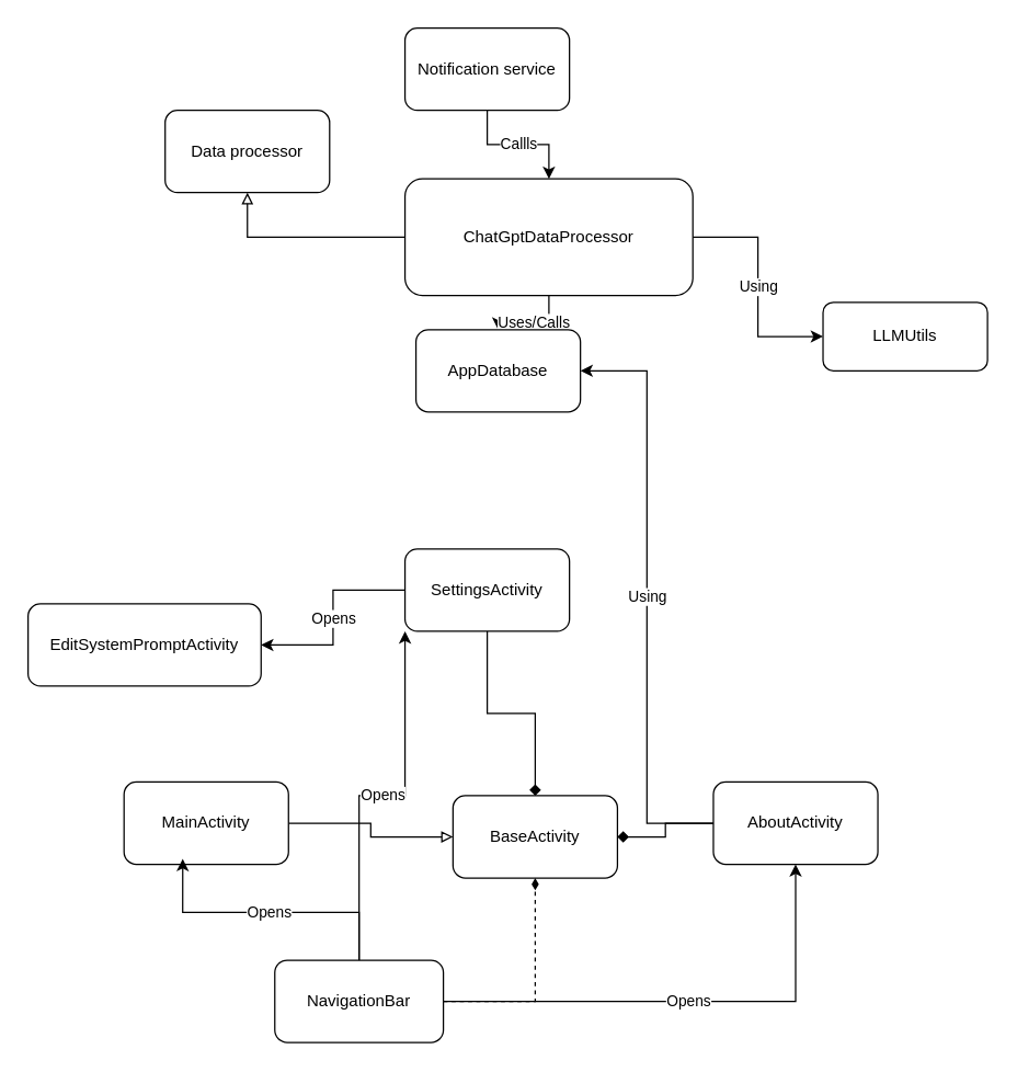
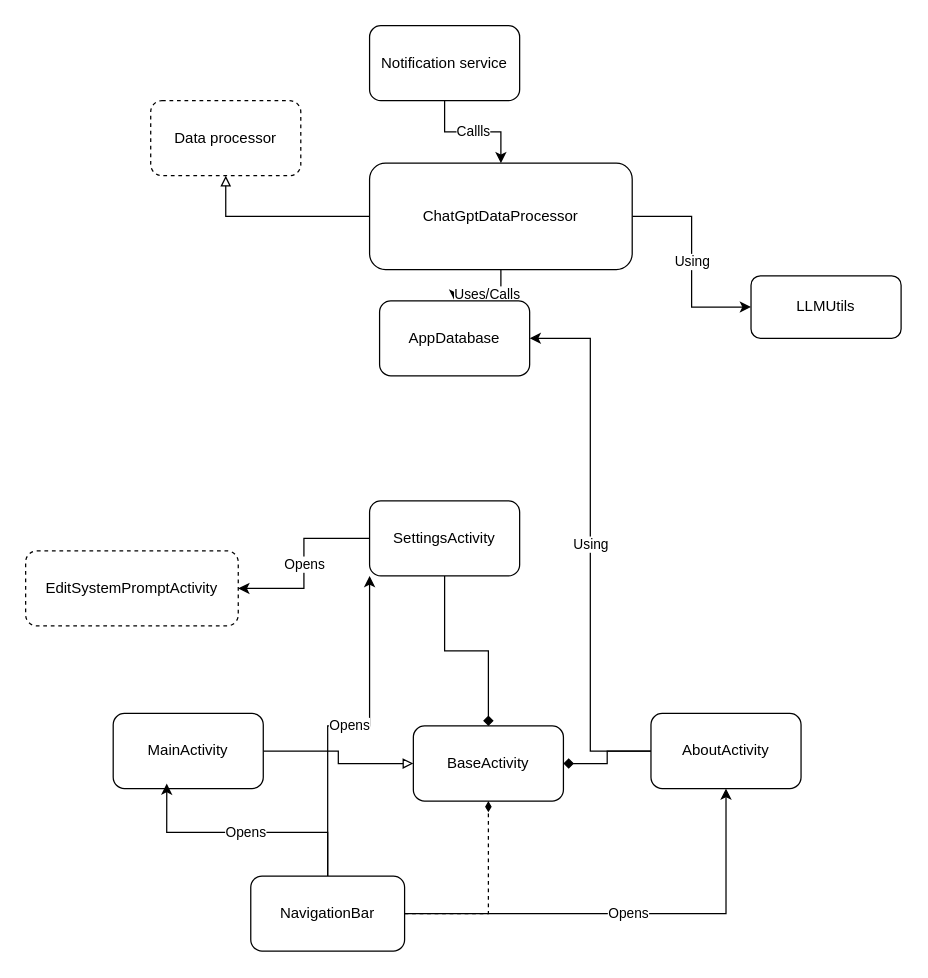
- <mxCell id="9" value="Data processor" style="rounded=1;whiteSpace=wrap;html=1;" vertex="1" parent="1"><mxGeometry x="120" y="80" width="120" height="60" as="geometry" /></mxCell>
+ <mxCell id="9" value="Data processor" style="rounded=1;whiteSpace=wrap;html=1;dashed=1;" vertex="1" parent="1"><mxGeometry x="120" y="80" width="120" height="60" as="geometry" /></mxCell>
- <mxCell id="24" value="EditSystemPromptActivity" style="rounded=1;whiteSpace=wrap;html=1;" vertex="1" parent="1"><mxGeometry x="20" y="440" width="170" height="60" as="geometry" /></mxCell>
+ <mxCell id="24" value="EditSystemPromptActivity" style="rounded=1;whiteSpace=wrap;html=1;dashed=1;" vertex="1" parent="1"><mxGeometry x="20" y="440" width="170" height="60" as="geometry" /></mxCell>
